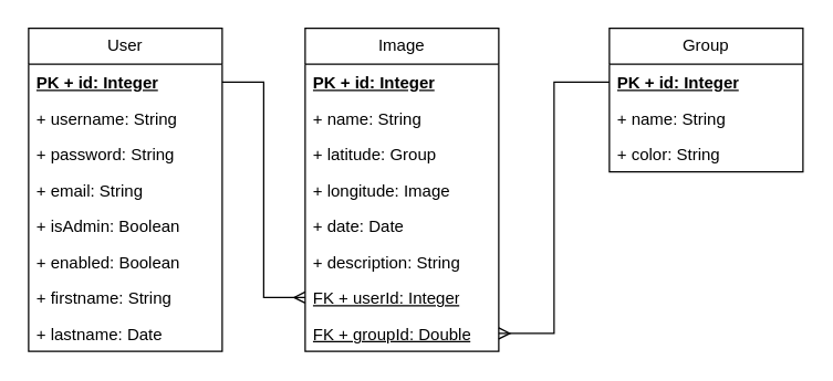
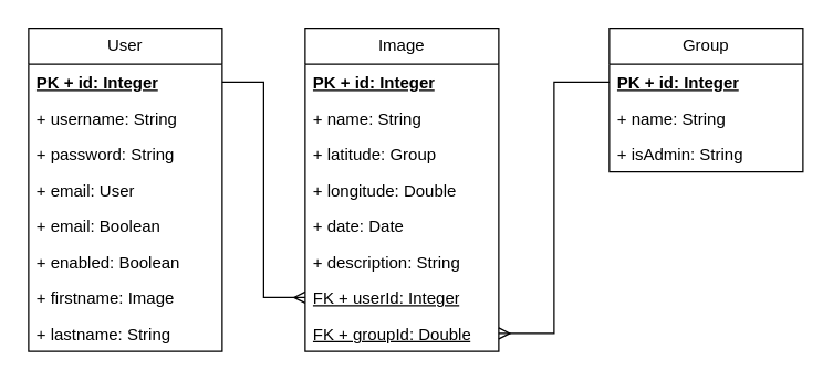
- <mxCell id="23" value="+ color: String" style="text;strokeColor=none;fillColor=none;align=left;verticalAlign=top;spacingLeft=4;spacingRight=4;overflow=hidden;rotatable=0;points=[[0,0.5],[1,0.5]];portConstraint=eastwest;whiteSpace=wrap;html=1;" parent="20" vertex="1"><mxGeometry y="78" width="140" height="26" as="geometry" /></mxCell>
+ <mxCell id="23" value="+ isAdmin: String" style="text;strokeColor=none;fillColor=none;align=left;verticalAlign=top;spacingLeft=4;spacingRight=4;overflow=hidden;rotatable=0;points=[[0,0.5],[1,0.5]];portConstraint=eastwest;whiteSpace=wrap;html=1;" parent="20" vertex="1"><mxGeometry y="78" width="140" height="26" as="geometry" /></mxCell>
- <mxCell id="15" value="+ email: String" style="text;strokeColor=none;fillColor=none;align=left;verticalAlign=top;spacingLeft=4;spacingRight=4;overflow=hidden;rotatable=0;points=[[0,0.5],[1,0.5]];portConstraint=eastwest;whiteSpace=wrap;html=1;" parent="11" vertex="1"><mxGeometry y="104" width="140" height="26" as="geometry" /></mxCell>
+ <mxCell id="15" value="+ email: User" style="text;strokeColor=none;fillColor=none;align=left;verticalAlign=top;spacingLeft=4;spacingRight=4;overflow=hidden;rotatable=0;points=[[0,0.5],[1,0.5]];portConstraint=eastwest;whiteSpace=wrap;html=1;" parent="11" vertex="1"><mxGeometry y="104" width="140" height="26" as="geometry" /></mxCell>
- <mxCell id="6" value="+ longitude: Image" style="text;strokeColor=none;fillColor=none;align=left;verticalAlign=top;spacingLeft=4;spacingRight=4;overflow=hidden;rotatable=0;points=[[0,0.5],[1,0.5]];portConstraint=eastwest;whiteSpace=wrap;html=1;" parent="2" vertex="1"><mxGeometry y="104" width="140" height="26" as="geometry" /></mxCell>
+ <mxCell id="6" value="+ longitude: Double" style="text;strokeColor=none;fillColor=none;align=left;verticalAlign=top;spacingLeft=4;spacingRight=4;overflow=hidden;rotatable=0;points=[[0,0.5],[1,0.5]];portConstraint=eastwest;whiteSpace=wrap;html=1;" parent="2" vertex="1"><mxGeometry y="104" width="140" height="26" as="geometry" /></mxCell>
- <mxCell id="16" value="+ isAdmin: Boolean" style="text;strokeColor=none;fillColor=none;align=left;verticalAlign=top;spacingLeft=4;spacingRight=4;overflow=hidden;rotatable=0;points=[[0,0.5],[1,0.5]];portConstraint=eastwest;whiteSpace=wrap;html=1;" parent="11" vertex="1"><mxGeometry y="130" width="140" height="26" as="geometry" /></mxCell>
+ <mxCell id="16" value="+ email: Boolean" style="text;strokeColor=none;fillColor=none;align=left;verticalAlign=top;spacingLeft=4;spacingRight=4;overflow=hidden;rotatable=0;points=[[0,0.5],[1,0.5]];portConstraint=eastwest;whiteSpace=wrap;html=1;" parent="11" vertex="1"><mxGeometry y="130" width="140" height="26" as="geometry" /></mxCell>
- <mxCell id="18" value="+ firstname: String" style="text;strokeColor=none;fillColor=none;align=left;verticalAlign=top;spacingLeft=4;spacingRight=4;overflow=hidden;rotatable=0;points=[[0,0.5],[1,0.5]];portConstraint=eastwest;whiteSpace=wrap;html=1;" parent="11" vertex="1"><mxGeometry y="182" width="140" height="26" as="geometry" /></mxCell>
+ <mxCell id="18" value="+ firstname: Image" style="text;strokeColor=none;fillColor=none;align=left;verticalAlign=top;spacingLeft=4;spacingRight=4;overflow=hidden;rotatable=0;points=[[0,0.5],[1,0.5]];portConstraint=eastwest;whiteSpace=wrap;html=1;" parent="11" vertex="1"><mxGeometry y="182" width="140" height="26" as="geometry" /></mxCell>
- <mxCell id="19" value="+ lastname: Date" style="text;strokeColor=none;fillColor=none;align=left;verticalAlign=top;spacingLeft=4;spacingRight=4;overflow=hidden;rotatable=0;points=[[0,0.5],[1,0.5]];portConstraint=eastwest;whiteSpace=wrap;html=1;" parent="11" vertex="1"><mxGeometry y="208" width="140" height="26" as="geometry" /></mxCell>
+ <mxCell id="19" value="+ lastname: String" style="text;strokeColor=none;fillColor=none;align=left;verticalAlign=top;spacingLeft=4;spacingRight=4;overflow=hidden;rotatable=0;points=[[0,0.5],[1,0.5]];portConstraint=eastwest;whiteSpace=wrap;html=1;" parent="11" vertex="1"><mxGeometry y="208" width="140" height="26" as="geometry" /></mxCell>
